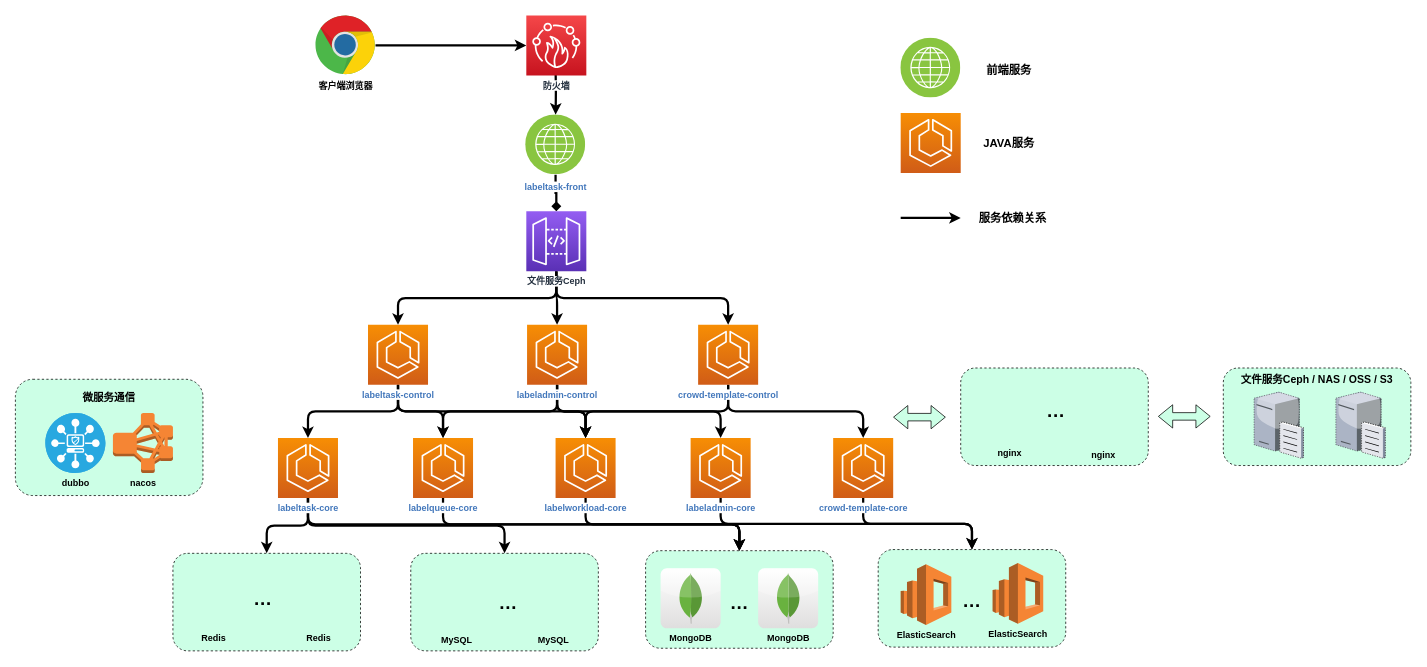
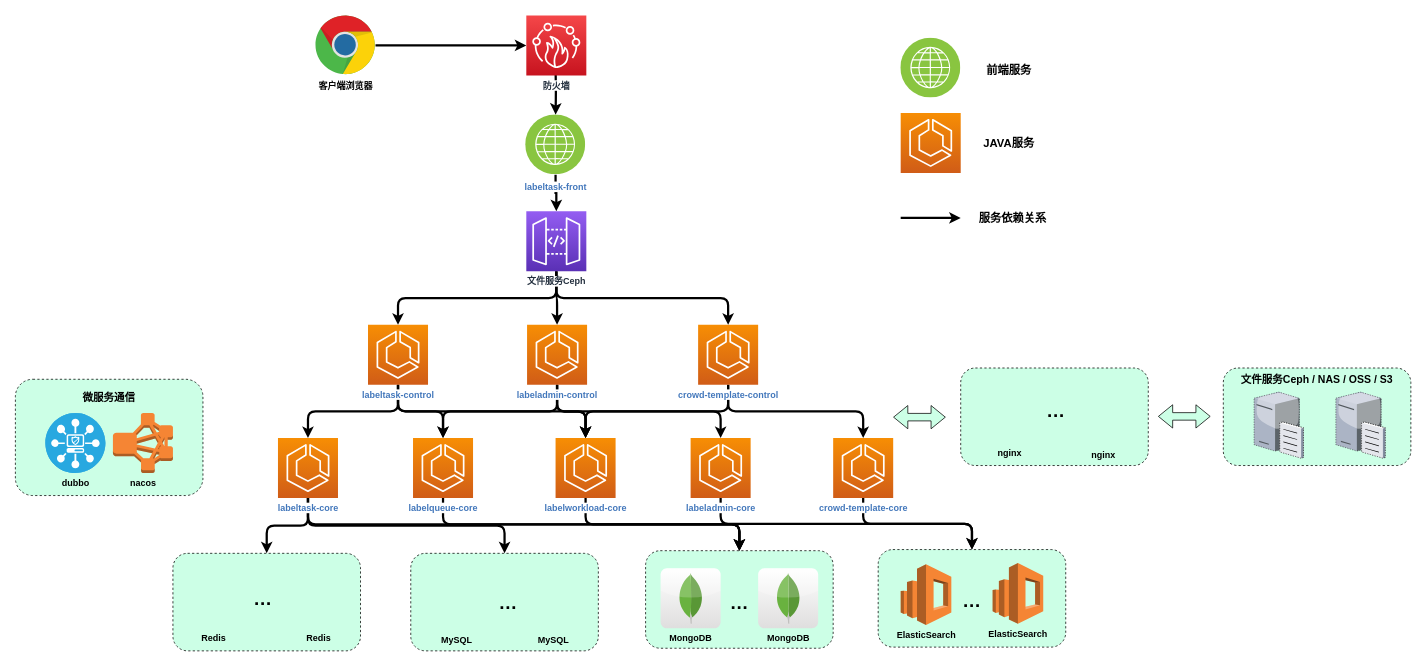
- <mxCell id="12" style="edgeStyle=orthogonalEdgeStyle;rounded=0;orthogonalLoop=1;jettySize=auto;html=1;strokeWidth=3;entryX=0.5;entryY=0;entryDx=0;entryDy=0;entryPerimeter=0;endArrow=diamond;" edge="1" parent="1" source="13" target="41"><mxGeometry relative="1" as="geometry"><mxPoint x="740" y="292.3" as="targetPoint" /></mxGeometry></mxCell>
+ <mxCell id="12" style="edgeStyle=orthogonalEdgeStyle;rounded=0;orthogonalLoop=1;jettySize=auto;html=1;strokeWidth=3;entryX=0.5;entryY=0;entryDx=0;entryDy=0;entryPerimeter=0;" edge="1" parent="1" source="13" target="41"><mxGeometry relative="1" as="geometry"><mxPoint x="740" y="292.3" as="targetPoint" /></mxGeometry></mxCell>
